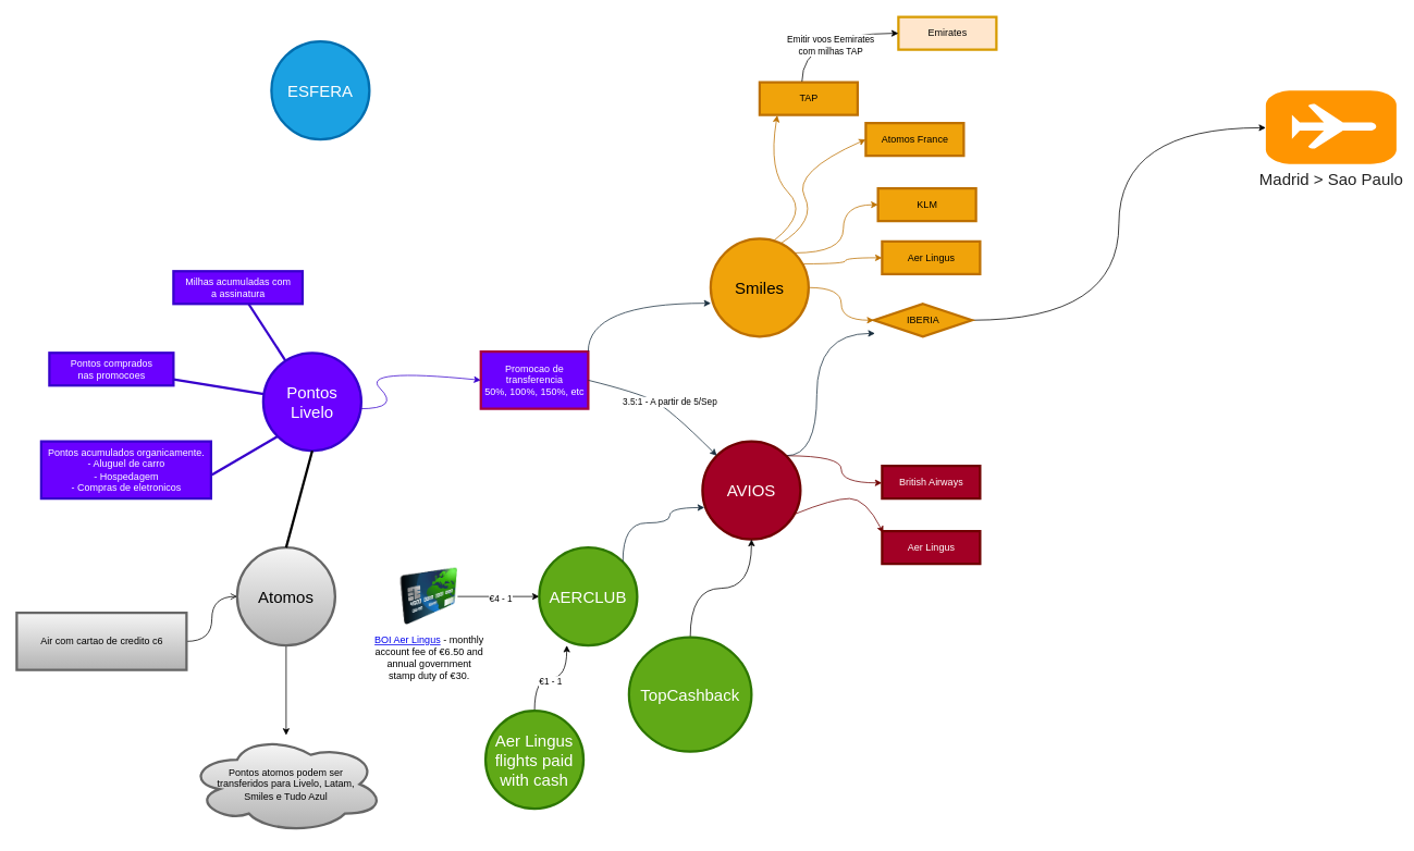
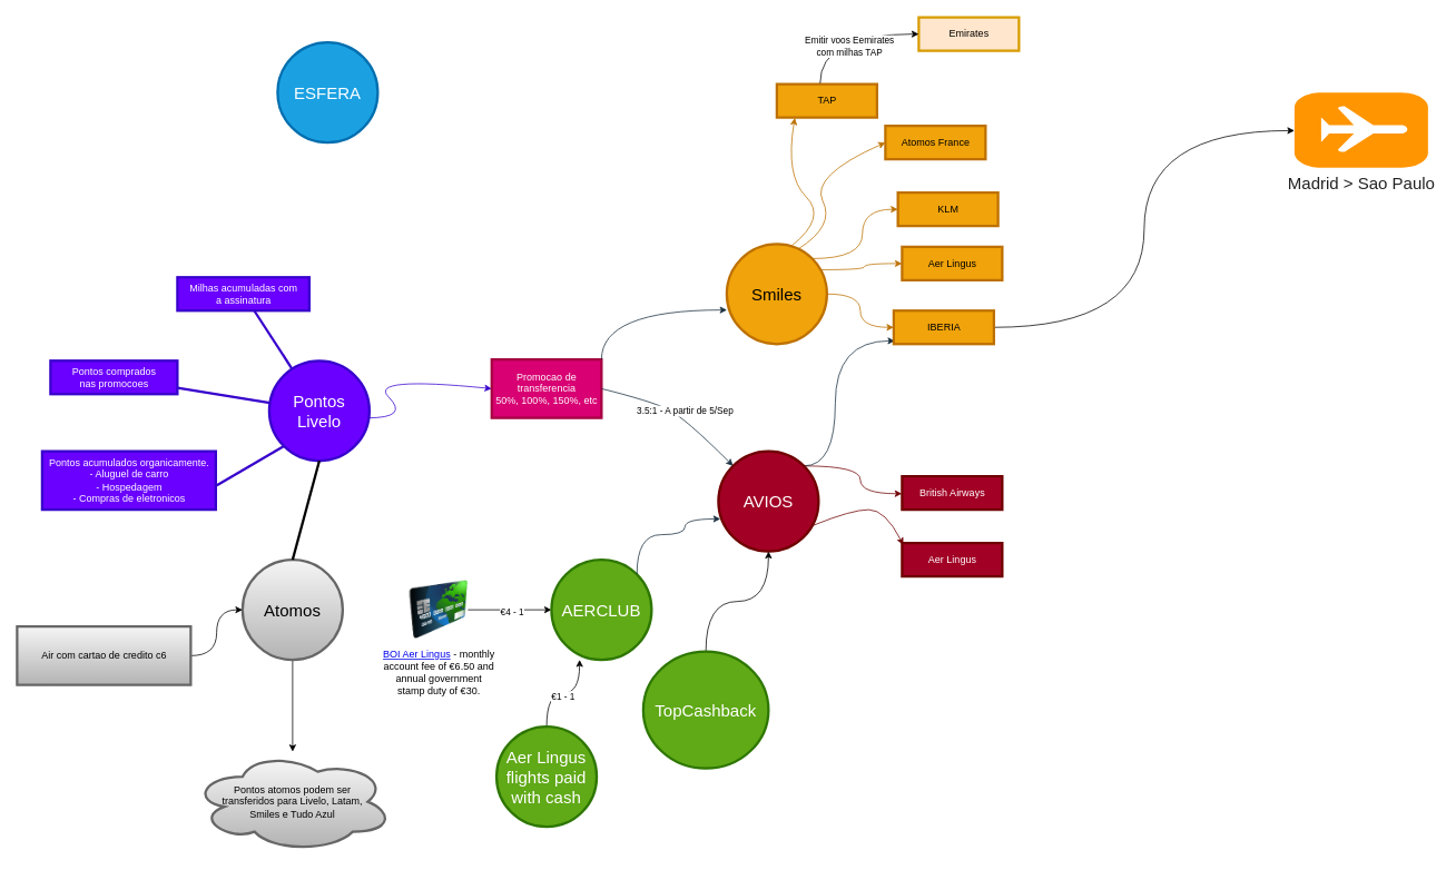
- <mxCell id="20" value="IBERIA" style="rhombus;fillColor=#f0a30a;strokeColor=#BD7000;strokeWidth=3;shadow=0;html=1;fontColor=#000000;labelBackgroundColor=none;" parent="1" vertex="1"><mxGeometry x="1070" y="371.5" width="120" height="40" as="geometry" /></mxCell>
+ <mxCell id="20" value="IBERIA" style="rounded=0;fillColor=#f0a30a;strokeColor=#BD7000;strokeWidth=3;shadow=0;html=1;fontColor=#000000;labelBackgroundColor=none;" parent="1" vertex="1"><mxGeometry x="1070" y="371.5" width="120" height="40" as="geometry" /></mxCell>
- <mxCell id="8" value="Promocao de &lt;br&gt;transferencia&lt;br&gt;50%, 100%, 150%, etc" style="rounded=0;fillColor=#6a00ff;strokeColor=#A50040;strokeWidth=3;shadow=0;html=1;labelBackgroundColor=none;fontColor=#ffffff;" parent="1" vertex="1"><mxGeometry x="588.5" y="430" width="131.5" height="70" as="geometry" /></mxCell>
+ <mxCell id="8" value="Promocao de &lt;br&gt;transferencia&lt;br&gt;50%, 100%, 150%, etc" style="rounded=0;fillColor=#d80073;strokeColor=#A50040;strokeWidth=3;shadow=0;html=1;labelBackgroundColor=none;fontColor=#ffffff;" parent="1" vertex="1"><mxGeometry x="588.5" y="430" width="131.5" height="70" as="geometry" /></mxCell>
- <mxCell id="48" style="edgeStyle=orthogonalEdgeStyle;rounded=0;orthogonalLoop=1;jettySize=auto;html=1;exitX=1;exitY=0.5;exitDx=0;exitDy=0;entryX=0;entryY=0.5;entryDx=0;entryDy=0;curved=1;endArrow=open;" edge="1" parent="1" source="49" target="47"><mxGeometry relative="1" as="geometry" /></mxCell>
+ <mxCell id="48" style="edgeStyle=orthogonalEdgeStyle;rounded=0;orthogonalLoop=1;jettySize=auto;html=1;exitX=1;exitY=0.5;exitDx=0;exitDy=0;entryX=0;entryY=0.5;entryDx=0;entryDy=0;curved=1;" edge="1" parent="1" source="49" target="47"><mxGeometry relative="1" as="geometry" /></mxCell>
